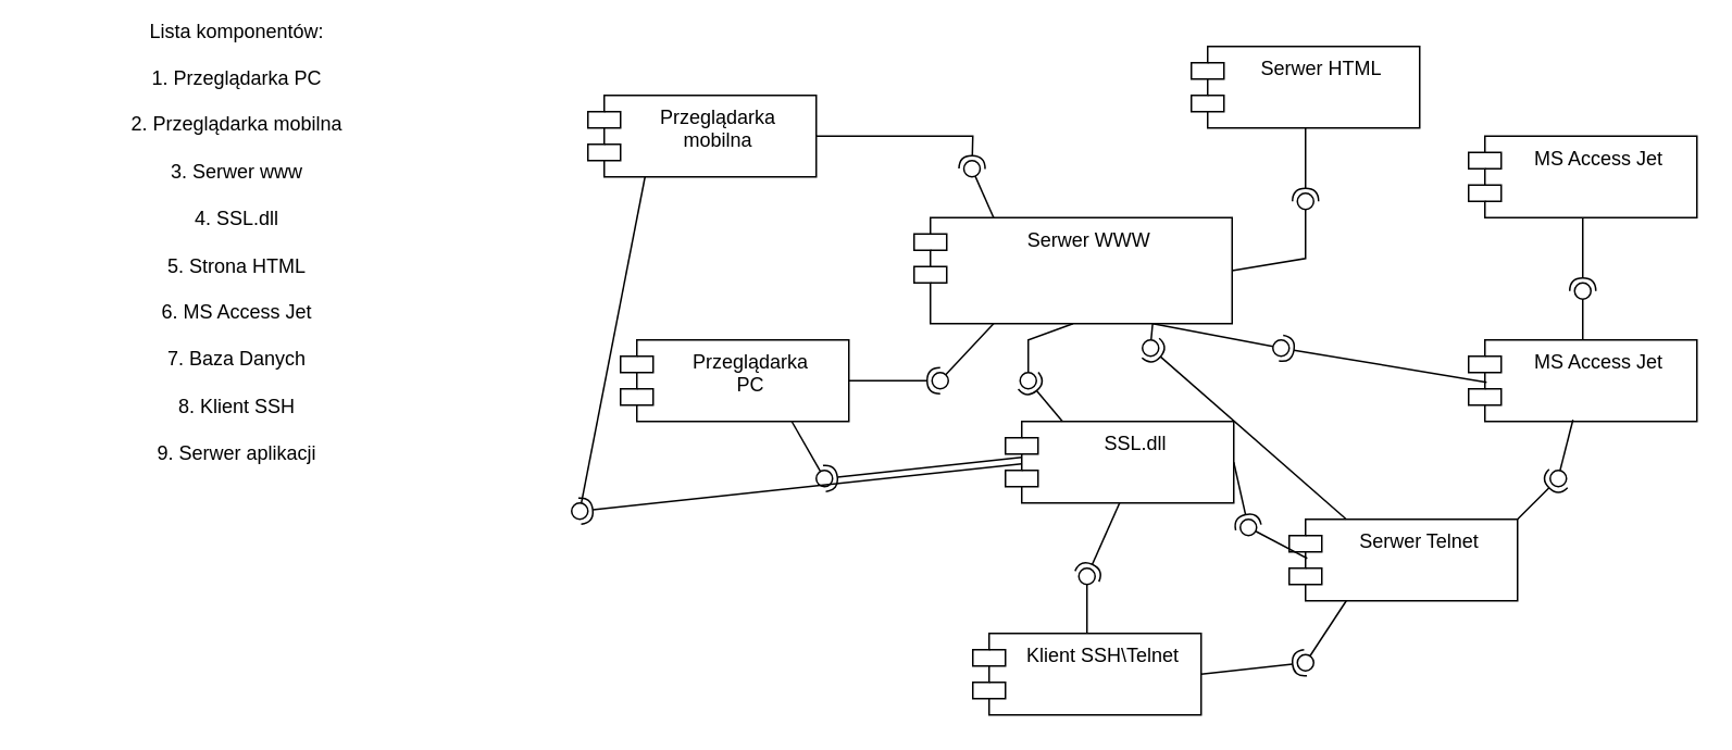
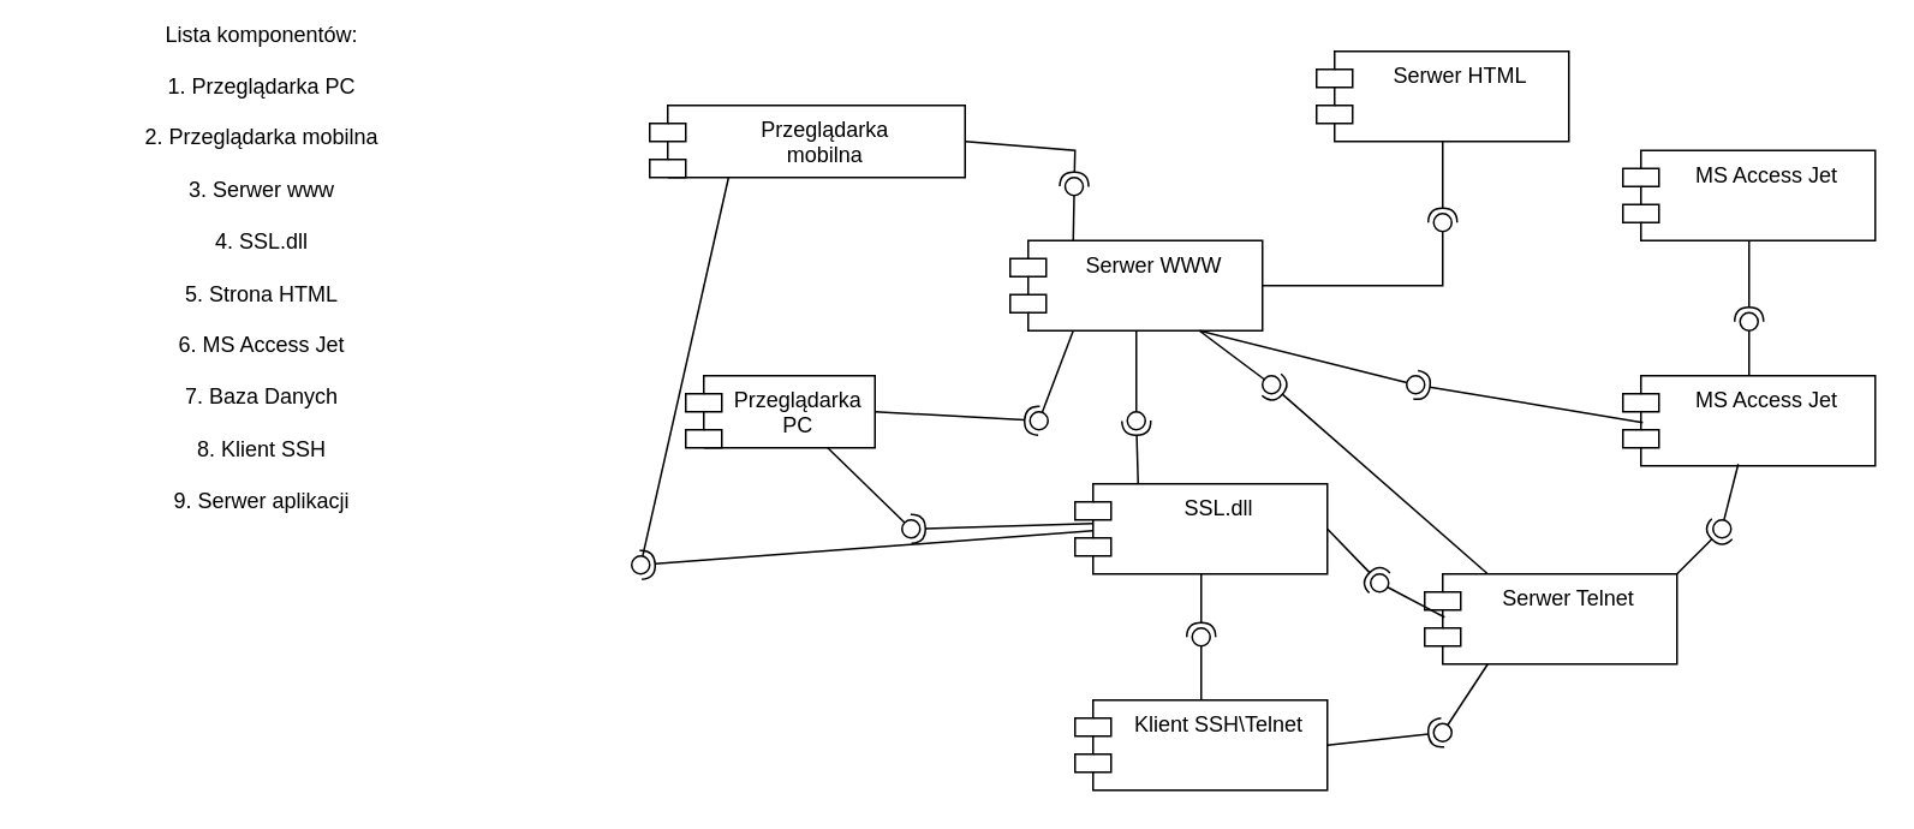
- <mxCell id="3" value="Przeglądarka&#10;mobilna" style="shape=module;align=left;spacingLeft=20;align=center;verticalAlign=top;" vertex="1" parent="1"><mxGeometry x="360" y="50" width="140" height="50" as="geometry" /></mxCell>
+ <mxCell id="3" value="Przeglądarka&#10;mobilna" style="shape=module;align=left;spacingLeft=20;align=center;verticalAlign=top;" vertex="1" parent="1"><mxGeometry x="360" y="50" width="175" height="40" as="geometry" /></mxCell>
- <mxCell id="5" value="Serwer WWW" style="shape=module;align=left;spacingLeft=20;align=center;verticalAlign=top;" vertex="1" parent="1"><mxGeometry x="560" y="125" width="195" height="65" as="geometry" /></mxCell>
+ <mxCell id="5" value="Serwer WWW" style="shape=module;align=left;spacingLeft=20;align=center;verticalAlign=top;" vertex="1" parent="1"><mxGeometry x="560" y="125" width="140" height="50" as="geometry" /></mxCell>
- <mxCell id="4" value="Przeglądarka&#10;PC" style="shape=module;align=left;spacingLeft=20;align=center;verticalAlign=top;" vertex="1" parent="1"><mxGeometry x="380" y="200" width="140" height="50" as="geometry" /></mxCell>
+ <mxCell id="4" value="Przeglądarka&#10;PC" style="shape=module;align=left;spacingLeft=20;align=center;verticalAlign=top;" vertex="1" parent="1"><mxGeometry x="380" y="200" width="105" height="40" as="geometry" /></mxCell>
- <mxCell id="7" value="SSL.dll&#10;" style="shape=module;align=left;spacingLeft=20;align=center;verticalAlign=top;" vertex="1" parent="1"><mxGeometry x="616" y="250" width="140" height="50" as="geometry" /></mxCell>
+ <mxCell id="7" value="SSL.dll&#10;" style="shape=module;align=left;spacingLeft=20;align=center;verticalAlign=top;" vertex="1" parent="1"><mxGeometry x="596" y="260" width="140" height="50" as="geometry" /></mxCell>
